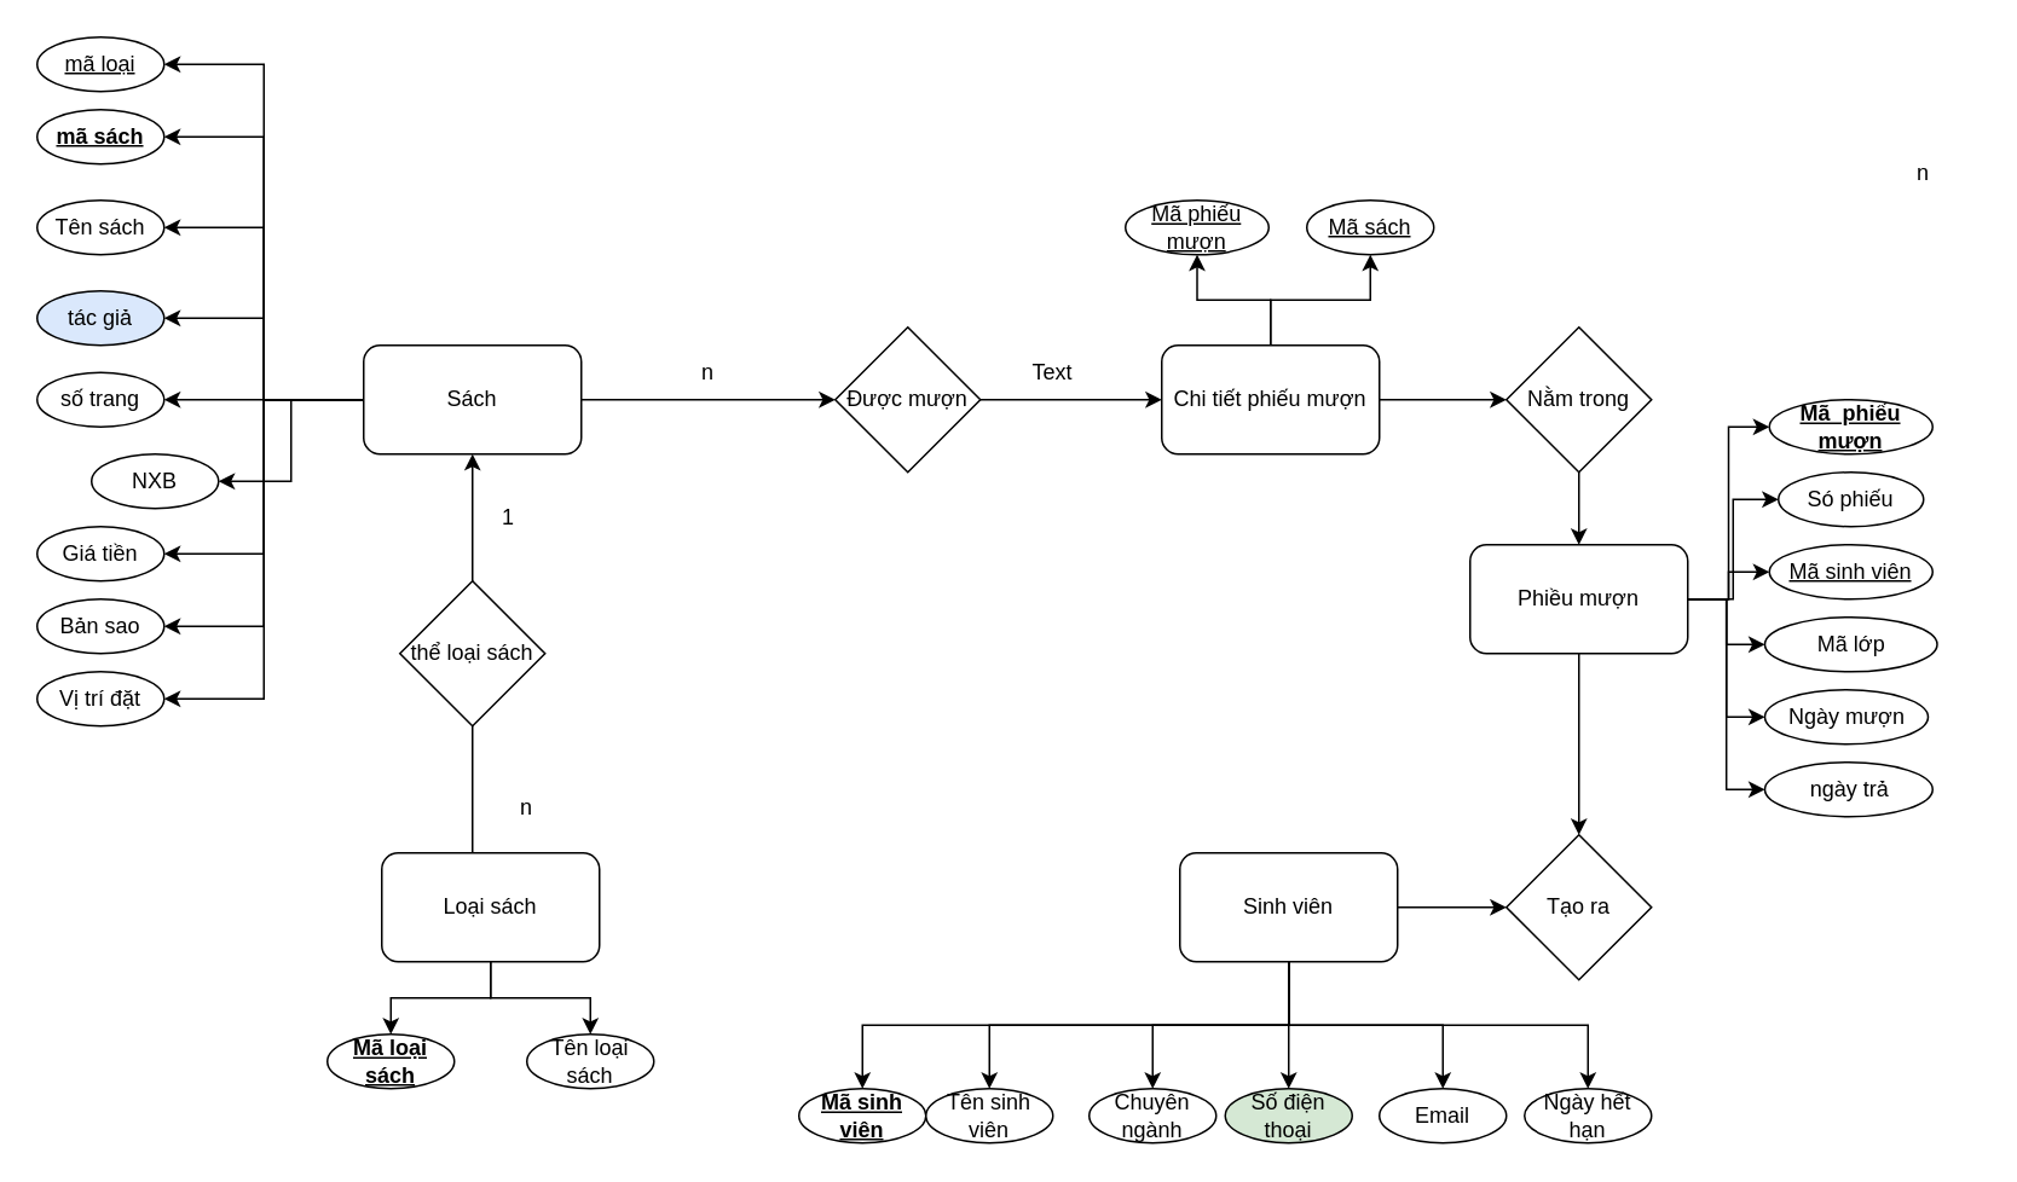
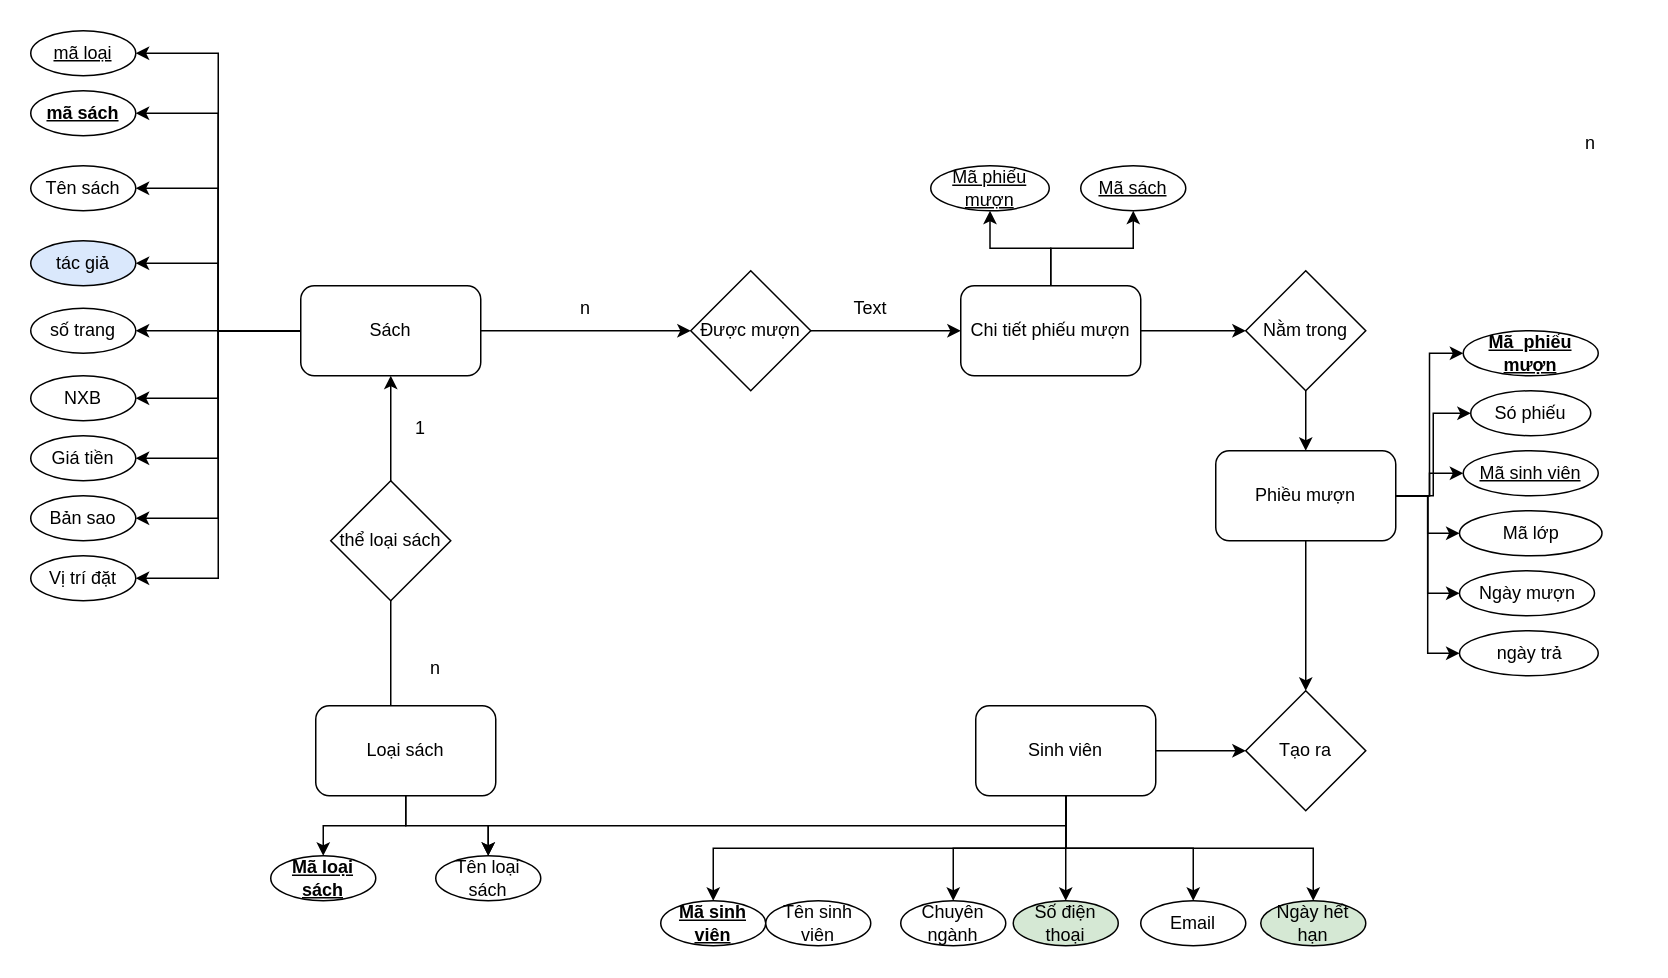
- <mxCell id="42" value="NXB" style="ellipse;whiteSpace=wrap;html=1;" parent="1" vertex="1"><mxGeometry x="50" y="250" width="70" height="30" as="geometry" /></mxCell>
+ <mxCell id="42" value="NXB" style="ellipse;whiteSpace=wrap;html=1;" parent="1" vertex="1"><mxGeometry x="20" y="250" width="70" height="30" as="geometry" /></mxCell>
- <mxCell id="20" style="edgeStyle=orthogonalEdgeStyle;rounded=0;orthogonalLoop=1;jettySize=auto;html=1;exitX=0.5;exitY=1;exitDx=0;exitDy=0;entryX=0.5;entryY=0;entryDx=0;entryDy=0;" parent="1" source="24" target="48" edge="1"><mxGeometry relative="1" as="geometry" /></mxCell>
+ <mxCell id="20" style="edgeStyle=orthogonalEdgeStyle;rounded=0;orthogonalLoop=1;jettySize=auto;html=1;exitX=0.5;exitY=1;exitDx=0;exitDy=0;" parent="1" source="24" target="41" edge="1"><mxGeometry relative="1" as="geometry" /></mxCell>
- <mxCell id="53" value="Ngày hết hạn" style="ellipse;whiteSpace=wrap;html=1;" parent="1" vertex="1"><mxGeometry x="840" y="600" width="70" height="30" as="geometry" /></mxCell>
+ <mxCell id="53" value="Ngày hết hạn" style="ellipse;whiteSpace=wrap;html=1;fillColor=#d5e8d4;" parent="1" vertex="1"><mxGeometry x="840" y="600" width="70" height="30" as="geometry" /></mxCell>
